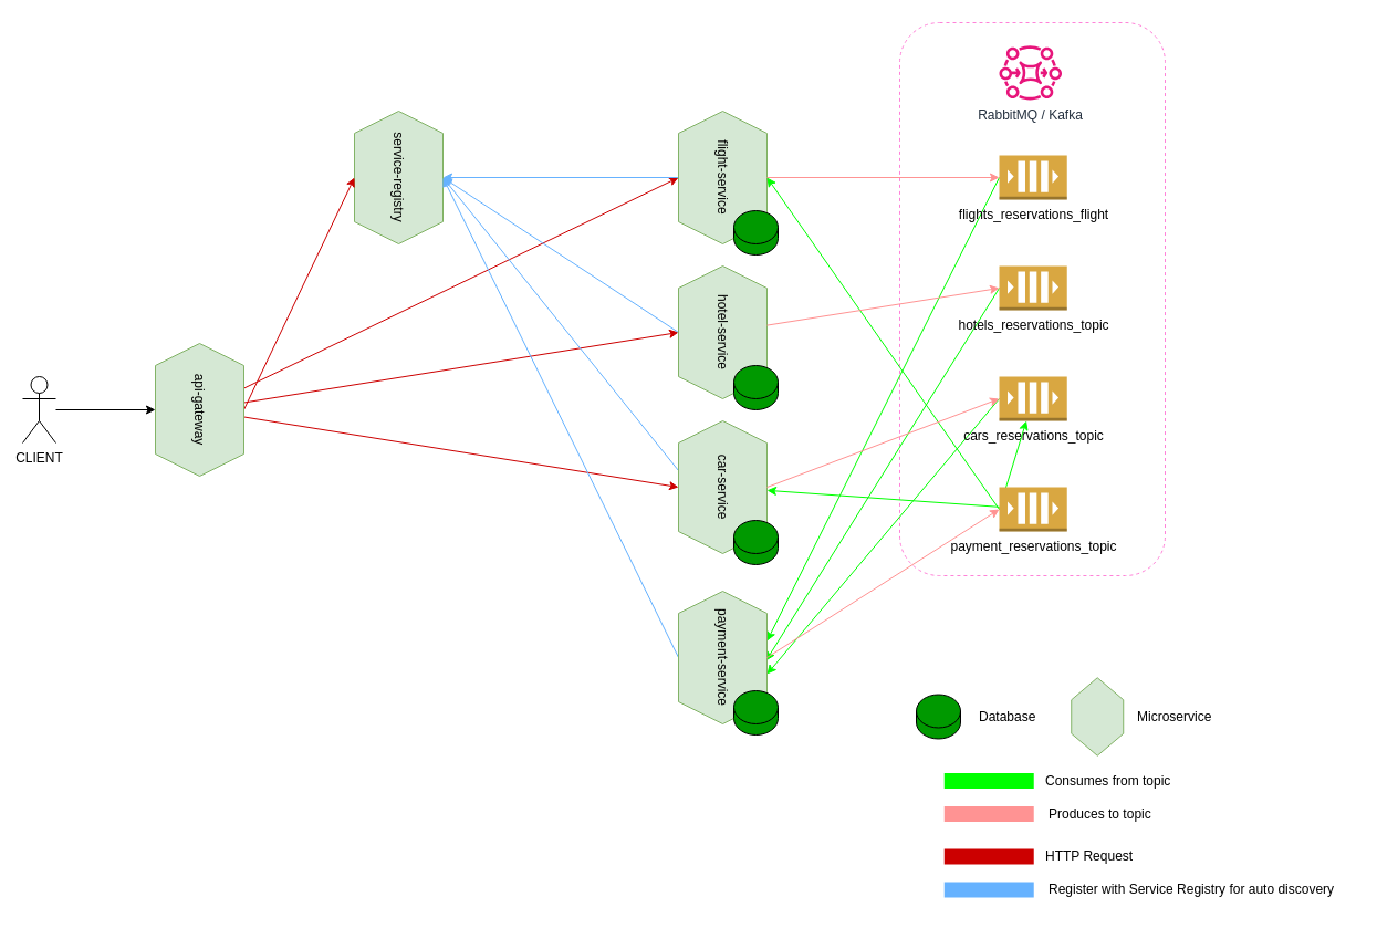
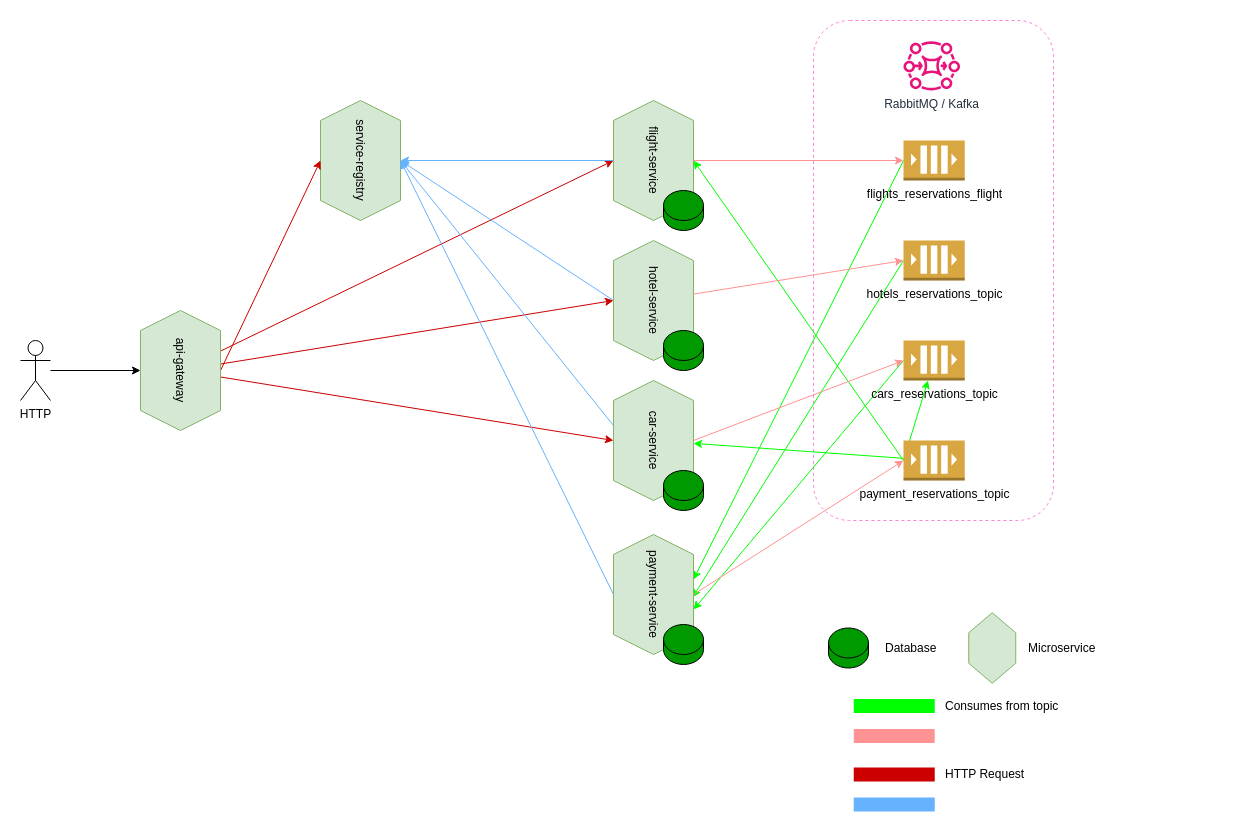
- <mxCell id="16" value="CLIENT" style="shape=umlActor;verticalLabelPosition=bottom;verticalAlign=top;html=1;outlineConnect=0;" parent="1" vertex="1"><mxGeometry x="20" y="340" width="30" height="60" as="geometry" /></mxCell>
+ <mxCell id="16" value="HTTP" style="shape=umlActor;verticalLabelPosition=bottom;verticalAlign=top;html=1;outlineConnect=0;" parent="1" vertex="1"><mxGeometry x="20" y="340" width="30" height="60" as="geometry" /></mxCell>
- <mxCell id="41" value="Produces to topic" style="text;html=1;align=left;verticalAlign=middle;resizable=0;points=[];autosize=1;strokeColor=none;fillColor=none;" parent="1" vertex="1"><mxGeometry x="946.24" y="722.5" width="111" height="26" as="geometry" /></mxCell>
- <mxCell id="49" value="Register with Service Registry for auto discovery" style="text;html=1;align=left;verticalAlign=middle;resizable=0;points=[];autosize=1;strokeColor=none;fillColor=none;" parent="1" vertex="1"><mxGeometry x="946.24" y="791" width="276" height="26" as="geometry" /></mxCell>
